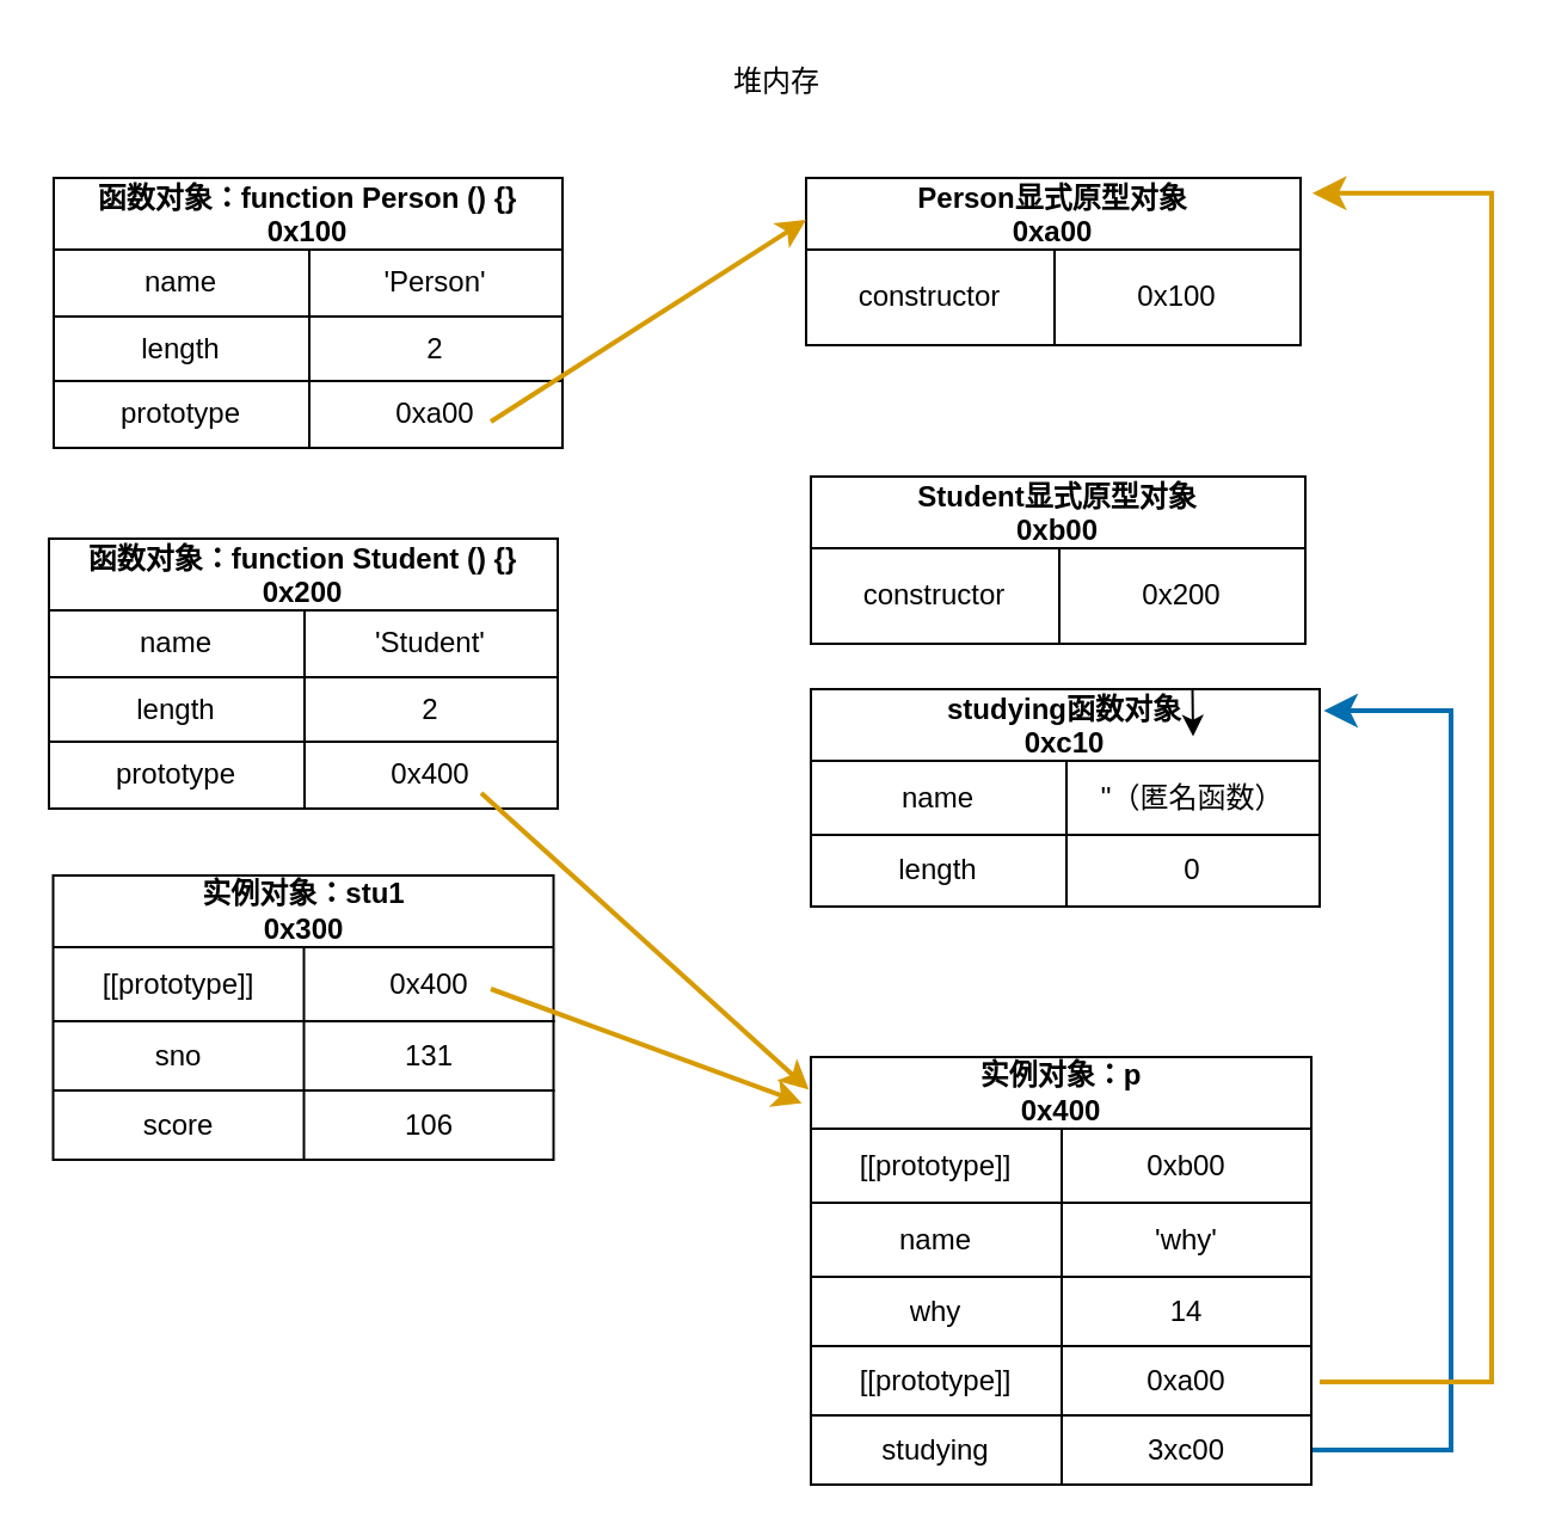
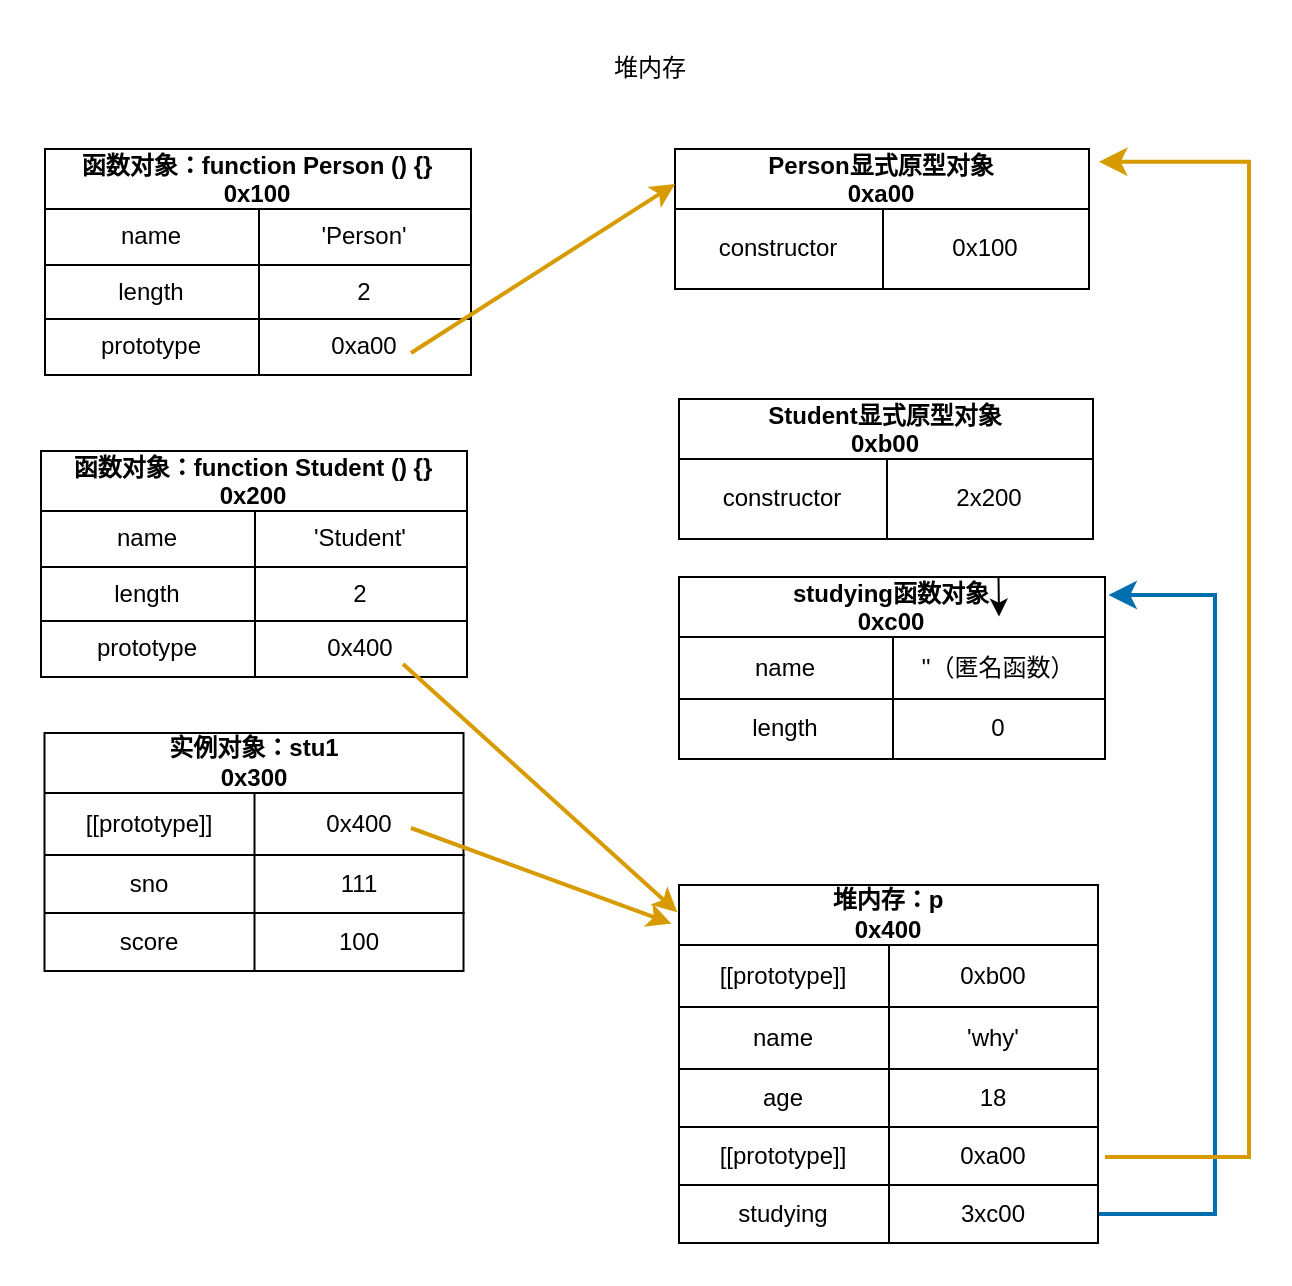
- <mxCell id="29" value="0x200" style="shape=partialRectangle;html=1;whiteSpace=wrap;connectable=0;fillColor=none;top=0;left=0;bottom=0;right=0;overflow=hidden;rounded=0;labelBorderColor=none;sketch=0;strokeColor=#000000;fontColor=#000000;" parent="27" vertex="1"><mxGeometry x="104" width="103" height="40" as="geometry"><mxRectangle width="103" height="40" as="alternateBounds" /></mxGeometry></mxCell>
+ <mxCell id="29" value="2x200" style="shape=partialRectangle;html=1;whiteSpace=wrap;connectable=0;fillColor=none;top=0;left=0;bottom=0;right=0;overflow=hidden;rounded=0;labelBorderColor=none;sketch=0;strokeColor=#000000;fontColor=#000000;" parent="27" vertex="1"><mxGeometry x="104" width="103" height="40" as="geometry"><mxRectangle width="103" height="40" as="alternateBounds" /></mxGeometry></mxCell>
- <mxCell id="45" value="studying函数对象&#10;0xc10" style="shape=table;startSize=30;container=1;collapsible=0;childLayout=tableLayout;fontStyle=1;align=center;rounded=0;labelBorderColor=none;sketch=0;strokeColor=#000000;fontColor=#000000;fillColor=none;" parent="1" vertex="1"><mxGeometry x="339" y="288" width="213" height="91" as="geometry" /></mxCell>
+ <mxCell id="45" value="studying函数对象&#10;0xc00" style="shape=table;startSize=30;container=1;collapsible=0;childLayout=tableLayout;fontStyle=1;align=center;rounded=0;labelBorderColor=none;sketch=0;strokeColor=#000000;fontColor=#000000;fillColor=none;" parent="1" vertex="1"><mxGeometry x="339" y="288" width="213" height="91" as="geometry" /></mxCell>
- <mxCell id="36" value="131" style="shape=partialRectangle;html=1;whiteSpace=wrap;connectable=0;fillColor=none;top=0;left=0;bottom=0;right=0;overflow=hidden;rounded=0;labelBorderColor=none;sketch=0;strokeColor=#000000;fontColor=#000000;" parent="34" vertex="1"><mxGeometry x="105" width="105" height="29" as="geometry"><mxRectangle width="105" height="29" as="alternateBounds" /></mxGeometry></mxCell>
+ <mxCell id="36" value="111" style="shape=partialRectangle;html=1;whiteSpace=wrap;connectable=0;fillColor=none;top=0;left=0;bottom=0;right=0;overflow=hidden;rounded=0;labelBorderColor=none;sketch=0;strokeColor=#000000;fontColor=#000000;" parent="34" vertex="1"><mxGeometry x="105" width="105" height="29" as="geometry"><mxRectangle width="105" height="29" as="alternateBounds" /></mxGeometry></mxCell>
- <mxCell id="53" value="实例对象：p&lt;br&gt;0x400" style="shape=table;startSize=30;container=1;collapsible=0;childLayout=tableLayout;fontStyle=1;align=center;rounded=0;labelBorderColor=none;sketch=0;strokeColor=#000000;fontColor=#000000;fillColor=none;html=1;whiteSpace=wrap;" parent="1" vertex="1"><mxGeometry x="339" y="442" width="209.5" height="179" as="geometry" /></mxCell>
+ <mxCell id="53" value="堆内存：p&lt;br&gt;0x400" style="shape=table;startSize=30;container=1;collapsible=0;childLayout=tableLayout;fontStyle=1;align=center;rounded=0;labelBorderColor=none;sketch=0;strokeColor=#000000;fontColor=#000000;fillColor=none;html=1;whiteSpace=wrap;" parent="1" vertex="1"><mxGeometry x="339" y="442" width="209.5" height="179" as="geometry" /></mxCell>
- <mxCell id="39" value="106" style="shape=partialRectangle;html=1;whiteSpace=wrap;connectable=0;fillColor=none;top=0;left=0;bottom=0;right=0;overflow=hidden;rounded=0;labelBorderColor=none;sketch=0;strokeColor=#000000;fontColor=#000000;" parent="37" vertex="1"><mxGeometry x="105" width="105" height="29" as="geometry"><mxRectangle width="105" height="29" as="alternateBounds" /></mxGeometry></mxCell>
+ <mxCell id="39" value="100" style="shape=partialRectangle;html=1;whiteSpace=wrap;connectable=0;fillColor=none;top=0;left=0;bottom=0;right=0;overflow=hidden;rounded=0;labelBorderColor=none;sketch=0;strokeColor=#000000;fontColor=#000000;" parent="37" vertex="1"><mxGeometry x="105" width="105" height="29" as="geometry"><mxRectangle width="105" height="29" as="alternateBounds" /></mxGeometry></mxCell>
- <mxCell id="61" value="why" style="shape=partialRectangle;html=1;whiteSpace=wrap;connectable=0;fillColor=none;top=0;left=0;bottom=0;right=0;overflow=hidden;rounded=0;labelBorderColor=none;sketch=0;strokeColor=#000000;fontColor=#000000;" parent="60" vertex="1"><mxGeometry width="105" height="29" as="geometry"><mxRectangle width="105" height="29" as="alternateBounds" /></mxGeometry></mxCell>
+ <mxCell id="61" value="age" style="shape=partialRectangle;html=1;whiteSpace=wrap;connectable=0;fillColor=none;top=0;left=0;bottom=0;right=0;overflow=hidden;rounded=0;labelBorderColor=none;sketch=0;strokeColor=#000000;fontColor=#000000;" parent="60" vertex="1"><mxGeometry width="105" height="29" as="geometry"><mxRectangle width="105" height="29" as="alternateBounds" /></mxGeometry></mxCell>
- <mxCell id="62" value="14" style="shape=partialRectangle;html=1;whiteSpace=wrap;connectable=0;fillColor=none;top=0;left=0;bottom=0;right=0;overflow=hidden;rounded=0;labelBorderColor=none;sketch=0;strokeColor=#000000;fontColor=#000000;" parent="60" vertex="1"><mxGeometry x="105" width="105" height="29" as="geometry"><mxRectangle width="105" height="29" as="alternateBounds" /></mxGeometry></mxCell>
+ <mxCell id="62" value="18" style="shape=partialRectangle;html=1;whiteSpace=wrap;connectable=0;fillColor=none;top=0;left=0;bottom=0;right=0;overflow=hidden;rounded=0;labelBorderColor=none;sketch=0;strokeColor=#000000;fontColor=#000000;" parent="60" vertex="1"><mxGeometry x="105" width="105" height="29" as="geometry"><mxRectangle width="105" height="29" as="alternateBounds" /></mxGeometry></mxCell>
